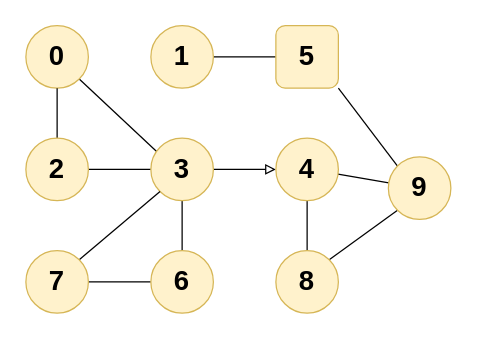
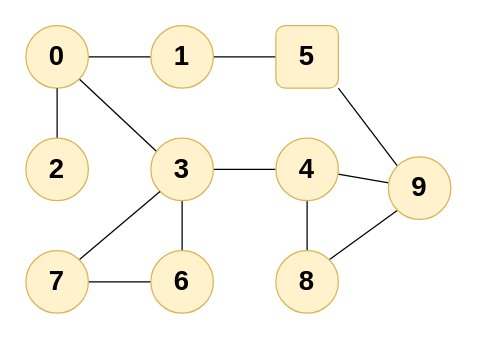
+ <mxCell id="2" value="" style="rounded=1;orthogonalLoop=1;jettySize=auto;html=1;fontSize=22;sketch=0;shadow=0;endArrow=none;endFill=0;" parent="1" source="4" target="6" edge="1"><mxGeometry relative="1" as="geometry" /></mxCell>
- <mxCell id="8" value="" style="edgeStyle=none;rounded=1;sketch=0;orthogonalLoop=1;jettySize=auto;html=1;shadow=0;endArrow=none;endFill=0;" edge="1" parent="1" source="9" target="12"><mxGeometry relative="1" as="geometry" /></mxCell>
- <mxCell id="10" value="" style="edgeStyle=none;rounded=1;sketch=0;orthogonalLoop=1;jettySize=auto;html=1;shadow=0;endArrow=block;endFill=0;" edge="1" parent="1" source="12" target="15"><mxGeometry relative="1" as="geometry" /></mxCell>
+ <mxCell id="10" value="" style="edgeStyle=none;rounded=1;sketch=0;orthogonalLoop=1;jettySize=auto;html=1;shadow=0;endArrow=none;endFill=0;" edge="1" parent="1" source="12" target="15"><mxGeometry relative="1" as="geometry" /></mxCell>
